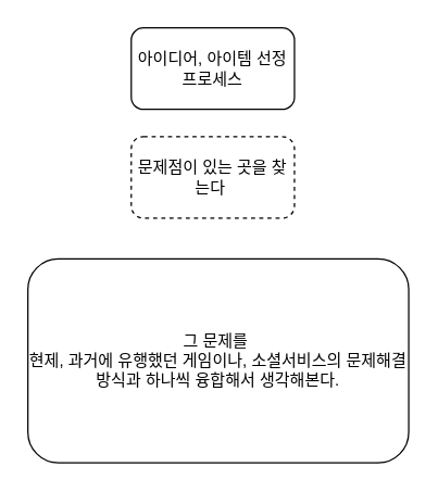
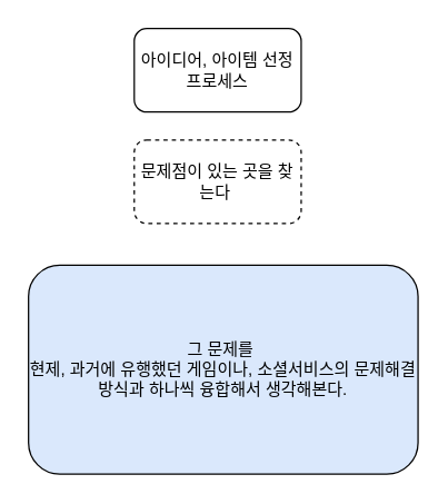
- <mxCell id="4" value="그 문제를&amp;nbsp;&lt;br&gt;현제, 과거에 유행했던 게임이나, 소셜서비스의 문제해결방식과 하나씩 융합해서 생각해본다." style="rounded=1;whiteSpace=wrap;html=1;" vertex="1" parent="1"><mxGeometry x="20" y="190" width="280" height="150" as="geometry" /></mxCell>
+ <mxCell id="4" value="그 문제를&amp;nbsp;&lt;br&gt;현제, 과거에 유행했던 게임이나, 소셜서비스의 문제해결방식과 하나씩 융합해서 생각해본다." style="rounded=1;whiteSpace=wrap;html=1;fillColor=#dae8fc;" vertex="1" parent="1"><mxGeometry x="20" y="190" width="280" height="150" as="geometry" /></mxCell>
